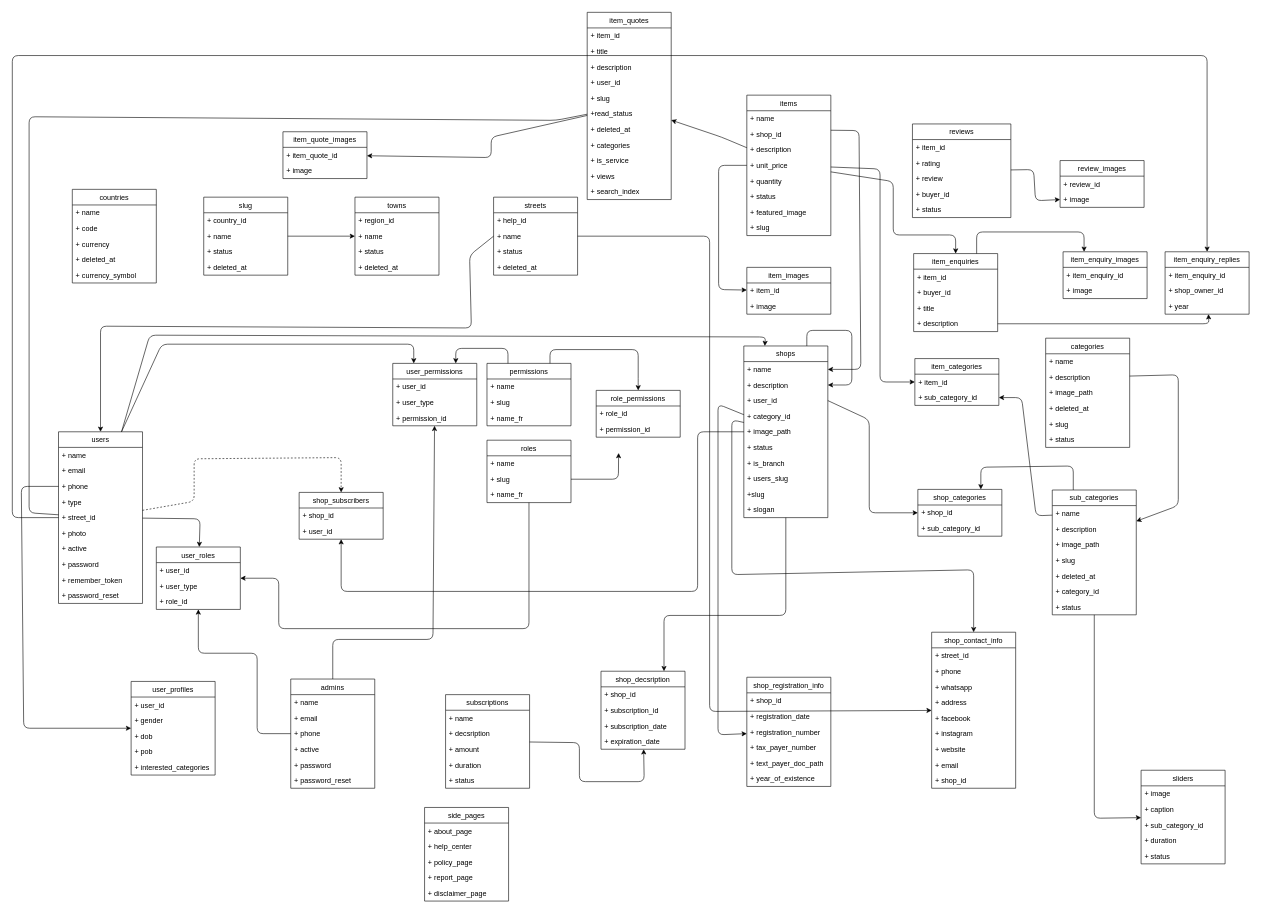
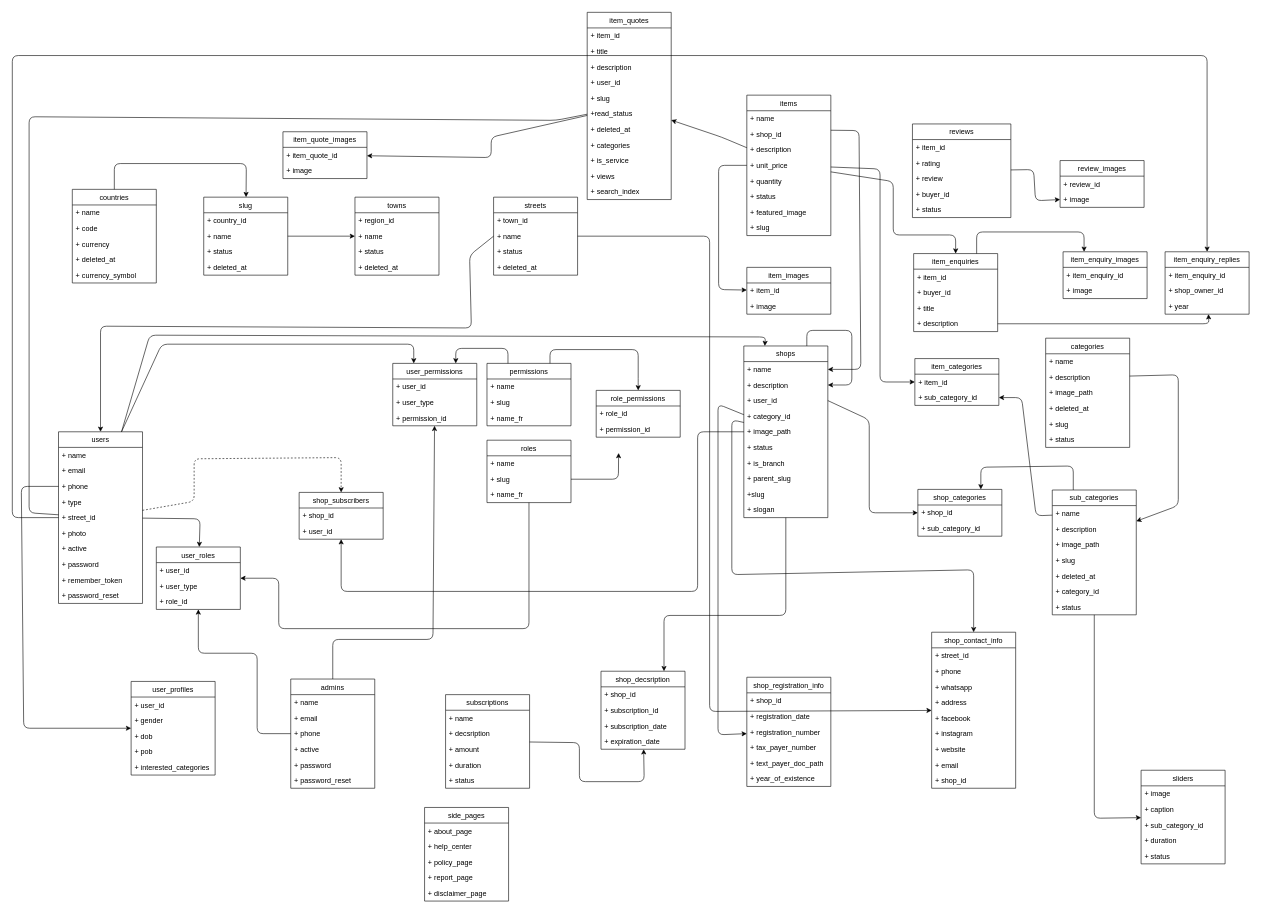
+ <mxCell id="122" style="edgeStyle=none;html=1;" parent="1" source="116" target="106" edge="1"><mxGeometry relative="1" as="geometry"><Array as="points"><mxPoint x="190" y="272" /><mxPoint x="410" y="272" /></Array><mxPoint x="523" y="461" as="targetPoint" /></mxGeometry></mxCell>
- <mxCell id="101" value="+ help_id" style="text;strokeColor=none;fillColor=none;align=left;verticalAlign=top;spacingLeft=4;spacingRight=4;overflow=hidden;rotatable=0;points=[[0,0.5],[1,0.5]];portConstraint=eastwest;" parent="100" vertex="1"><mxGeometry y="26" width="140" height="26" as="geometry" /></mxCell>
+ <mxCell id="101" value="+ town_id" style="text;strokeColor=none;fillColor=none;align=left;verticalAlign=top;spacingLeft=4;spacingRight=4;overflow=hidden;rotatable=0;points=[[0,0.5],[1,0.5]];portConstraint=eastwest;" parent="100" vertex="1"><mxGeometry y="26" width="140" height="26" as="geometry" /></mxCell>
- <mxCell id="78" value="+ users_slug" style="text;strokeColor=none;fillColor=none;align=left;verticalAlign=top;spacingLeft=4;spacingRight=4;overflow=hidden;rotatable=0;points=[[0,0.5],[1,0.5]];portConstraint=eastwest;" parent="69" vertex="1"><mxGeometry y="208" width="140" height="26" as="geometry" /></mxCell>
+ <mxCell id="78" value="+ parent_slug" style="text;strokeColor=none;fillColor=none;align=left;verticalAlign=top;spacingLeft=4;spacingRight=4;overflow=hidden;rotatable=0;points=[[0,0.5],[1,0.5]];portConstraint=eastwest;" parent="69" vertex="1"><mxGeometry y="208" width="140" height="26" as="geometry" /></mxCell>
